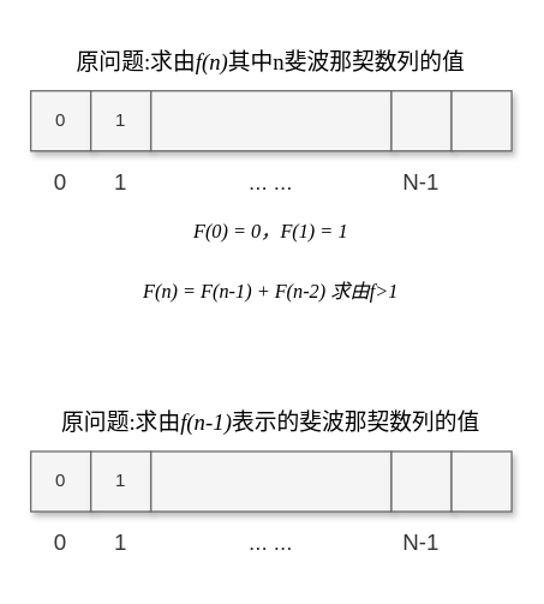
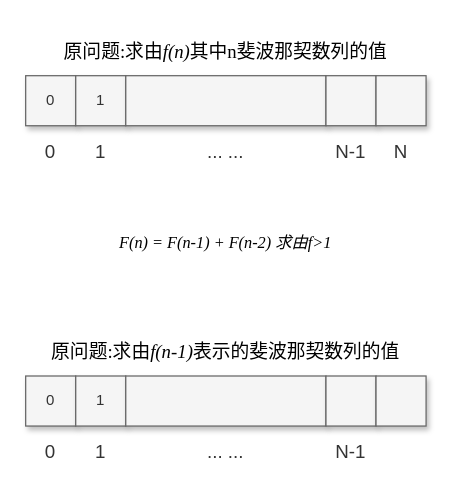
+ <mxCell id="11" value="&lt;font style=&quot;font-size: 15px&quot;&gt;N&lt;/font&gt;" style="rounded=0;whiteSpace=wrap;html=1;fillColor=#f5f5f5;fontColor=#333333;strokeColor=#666666;shadow=0;opacity=0;" vertex="1" parent="1"><mxGeometry x="300" y="100" width="40" height="40" as="geometry" /></mxCell>
- <mxCell id="13" value="&lt;pre style=&quot;box-sizing: border-box ; font-size: 13px ; font-family: , &amp;#34;consolas&amp;#34; , &amp;#34;liberation mono&amp;#34; , &amp;#34;menlo&amp;#34; , &amp;#34;courier&amp;#34; , monospace ; margin-top: 0px ; margin-bottom: 1em ; overflow: auto ; background: rgba() ; padding: 10px 15px ; color: rgba(, 1) ; line-height: 1.6 ; border-radius: 3px&quot;&gt;&lt;font face=&quot;Comic Sans MS&quot;&gt;&lt;i&gt;F(0) = 0，F(1)&amp;nbsp;= 1&lt;/i&gt;&lt;/font&gt;&lt;/pre&gt;" style="text;html=1;strokeColor=none;fillColor=none;align=center;verticalAlign=middle;whiteSpace=wrap;rounded=0;shadow=0;fontSize=15;opacity=0;" vertex="1" parent="1"><mxGeometry x="20" y="140" width="320" height="40" as="geometry" /></mxCell>
